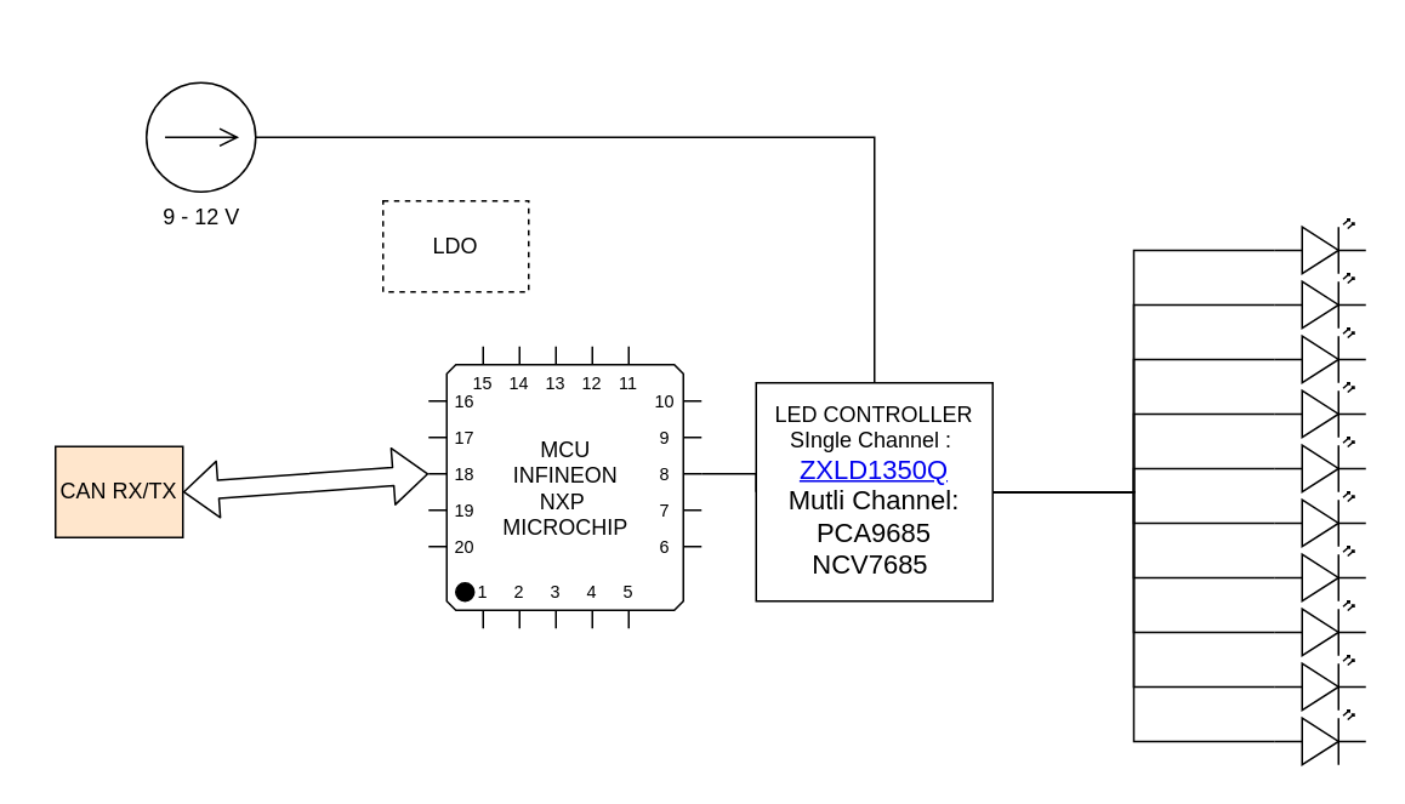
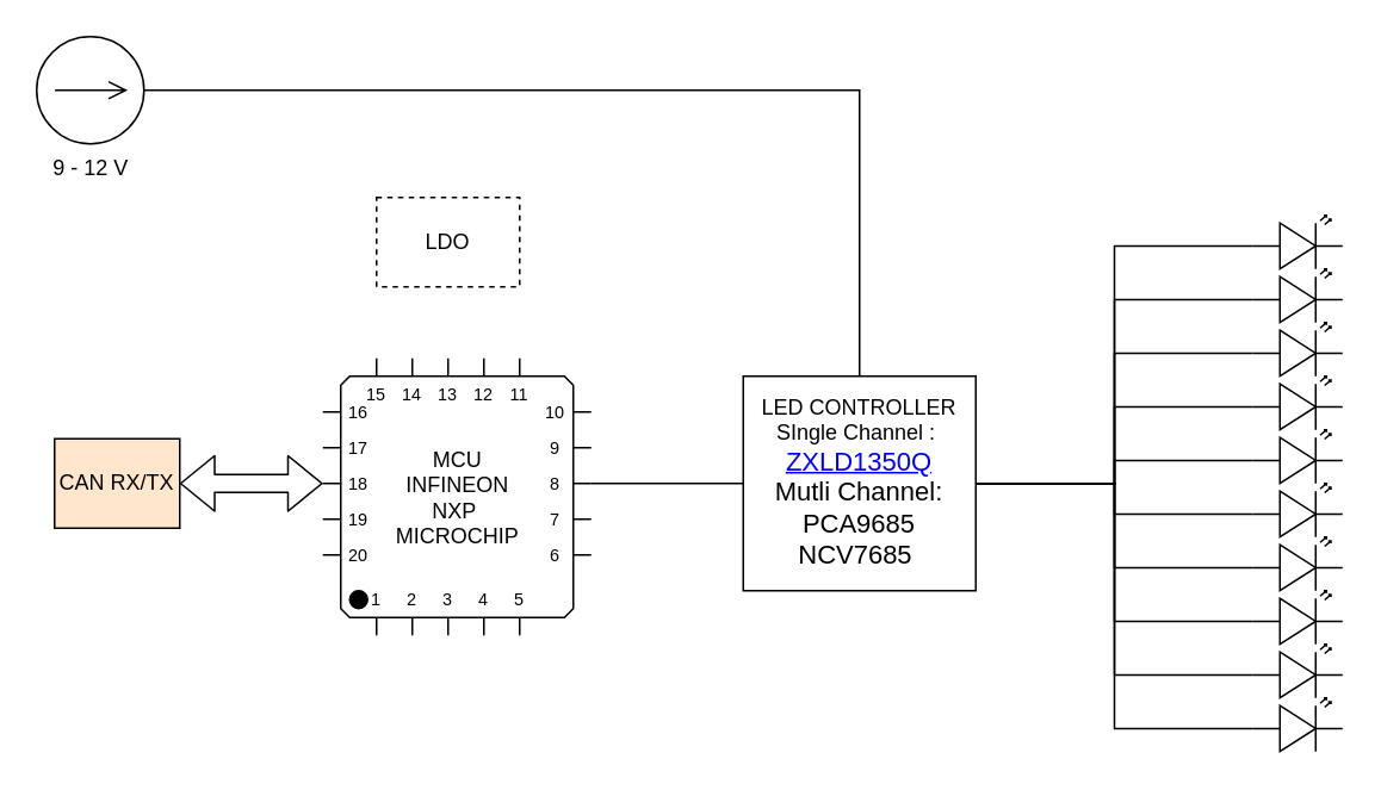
- <mxCell id="24" value="9 - 12 V&lt;br&gt;" style="pointerEvents=1;verticalLabelPosition=bottom;shadow=0;dashed=0;align=center;html=1;verticalAlign=top;shape=mxgraph.electrical.signal_sources.source;aspect=fixed;points=[[0.5,0,0],[1,0.5,0],[0.5,1,0],[0,0.5,0]];elSignalType=dc1;" parent="1" vertex="1"><mxGeometry x="80" y="45" width="60" height="60" as="geometry" /></mxCell>
+ <mxCell id="24" value="9 - 12 V&lt;br&gt;" style="pointerEvents=1;verticalLabelPosition=bottom;shadow=0;dashed=0;align=center;html=1;verticalAlign=top;shape=mxgraph.electrical.signal_sources.source;aspect=fixed;points=[[0.5,0,0],[1,0.5,0],[0.5,1,0],[0,0.5,0]];elSignalType=dc1;" parent="1" vertex="1"><mxGeometry x="20" y="20" width="60" height="60" as="geometry" /></mxCell>
- <mxCell id="26" value="MCU&lt;br&gt;INFINEON&lt;br&gt;NXP&amp;nbsp;&lt;br&gt;MICROCHIP" style="shadow=0;dashed=0;align=center;html=1;strokeWidth=1;shape=mxgraph.electrical.logic_gates.qfp_ic;labelNames=a,b,c,d,e,f,g,h,i,j,k,l,m,n,o,p,q,r,s,t,u,v,w,x,y,z,a1,b1,c1,d1,e1,f1,g1,h1,i1,j1,k1,l1,m1,n1;" parent="1" vertex="1"><mxGeometry x="235" y="190" width="150" height="155" as="geometry" /></mxCell>
+ <mxCell id="26" value="MCU&lt;br&gt;INFINEON&lt;br&gt;NXP&amp;nbsp;&lt;br&gt;MICROCHIP" style="shadow=0;dashed=0;align=center;html=1;strokeWidth=1;shape=mxgraph.electrical.logic_gates.qfp_ic;labelNames=a,b,c,d,e,f,g,h,i,j,k,l,m,n,o,p,q,r,s,t,u,v,w,x,y,z,a1,b1,c1,d1,e1,f1,g1,h1,i1,j1,k1,l1,m1,n1;" parent="1" vertex="1"><mxGeometry x="180" y="200" width="150" height="155" as="geometry" /></mxCell>
